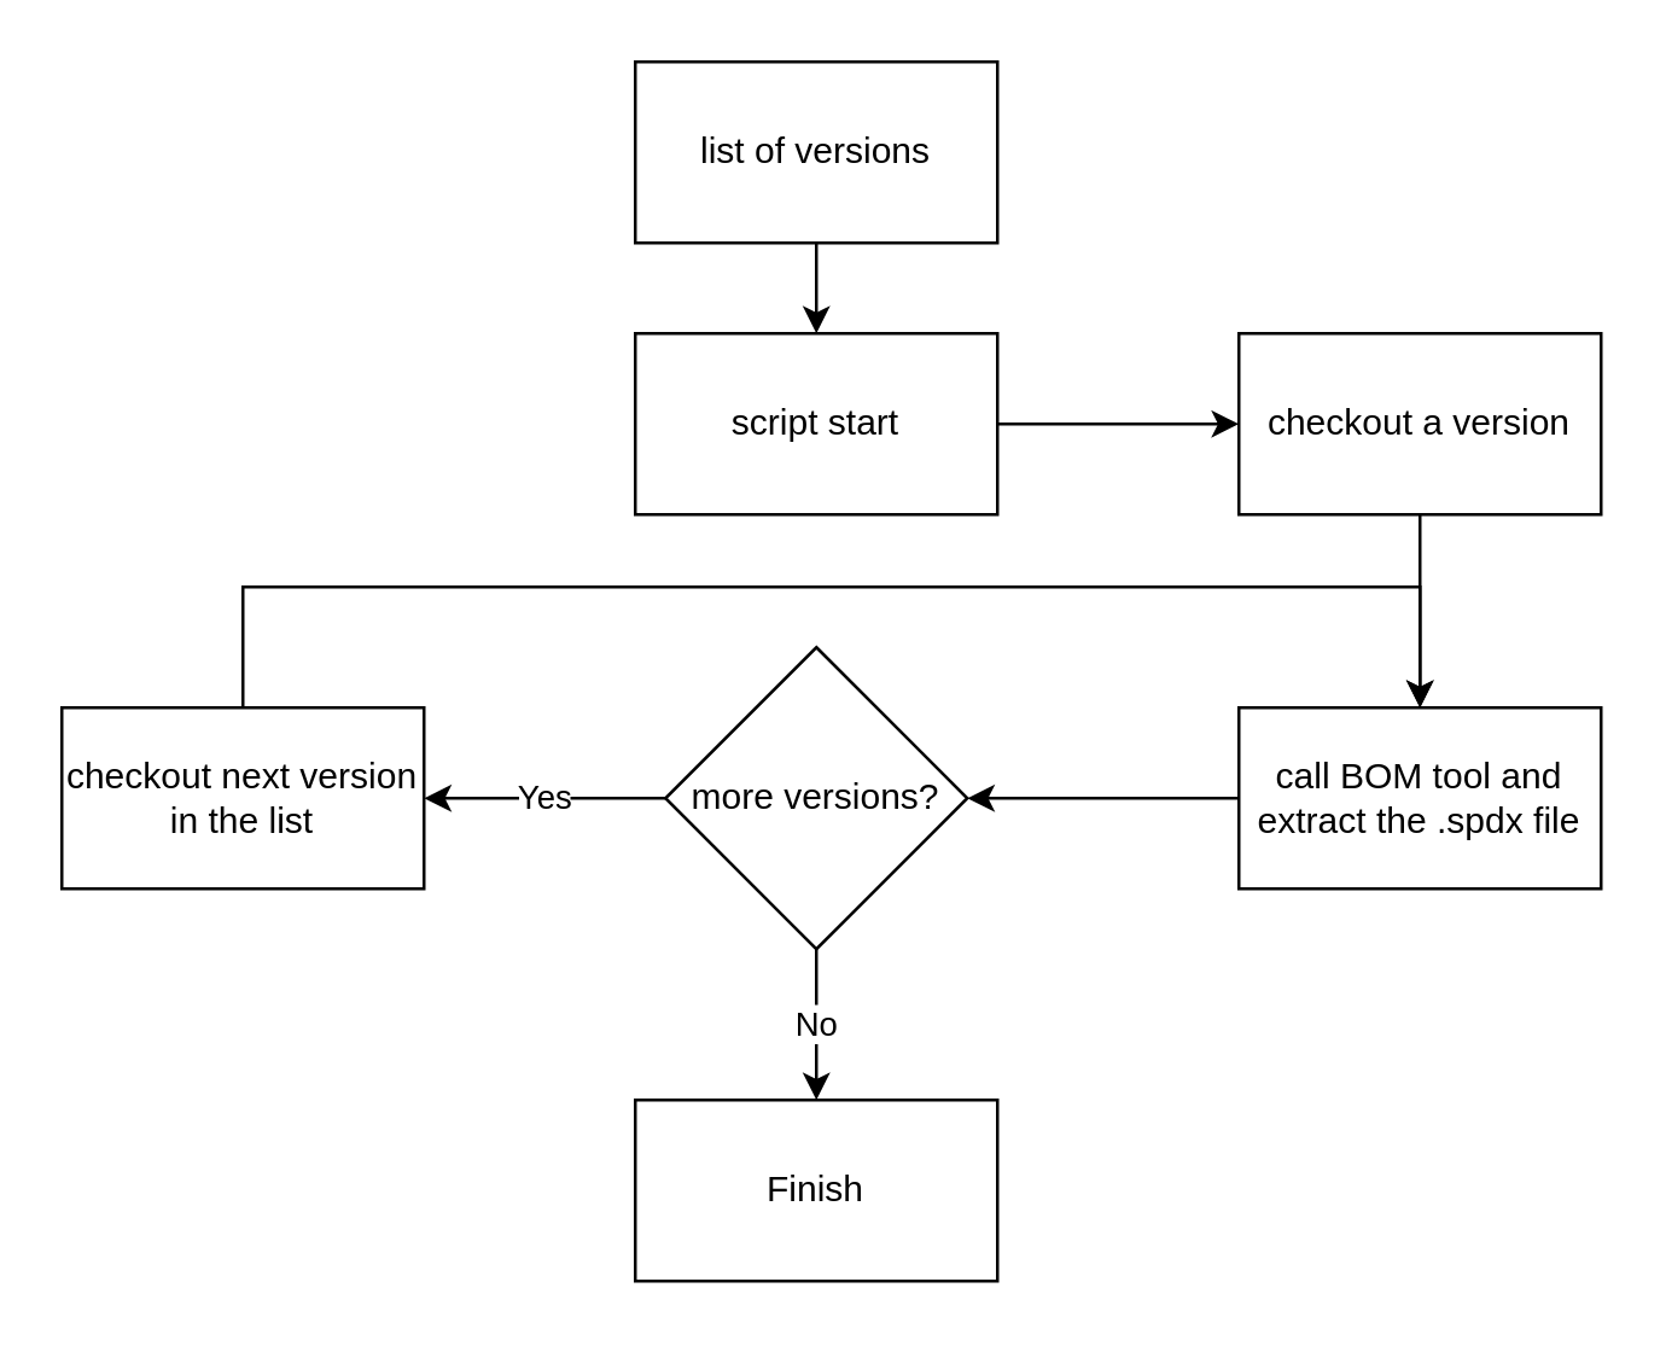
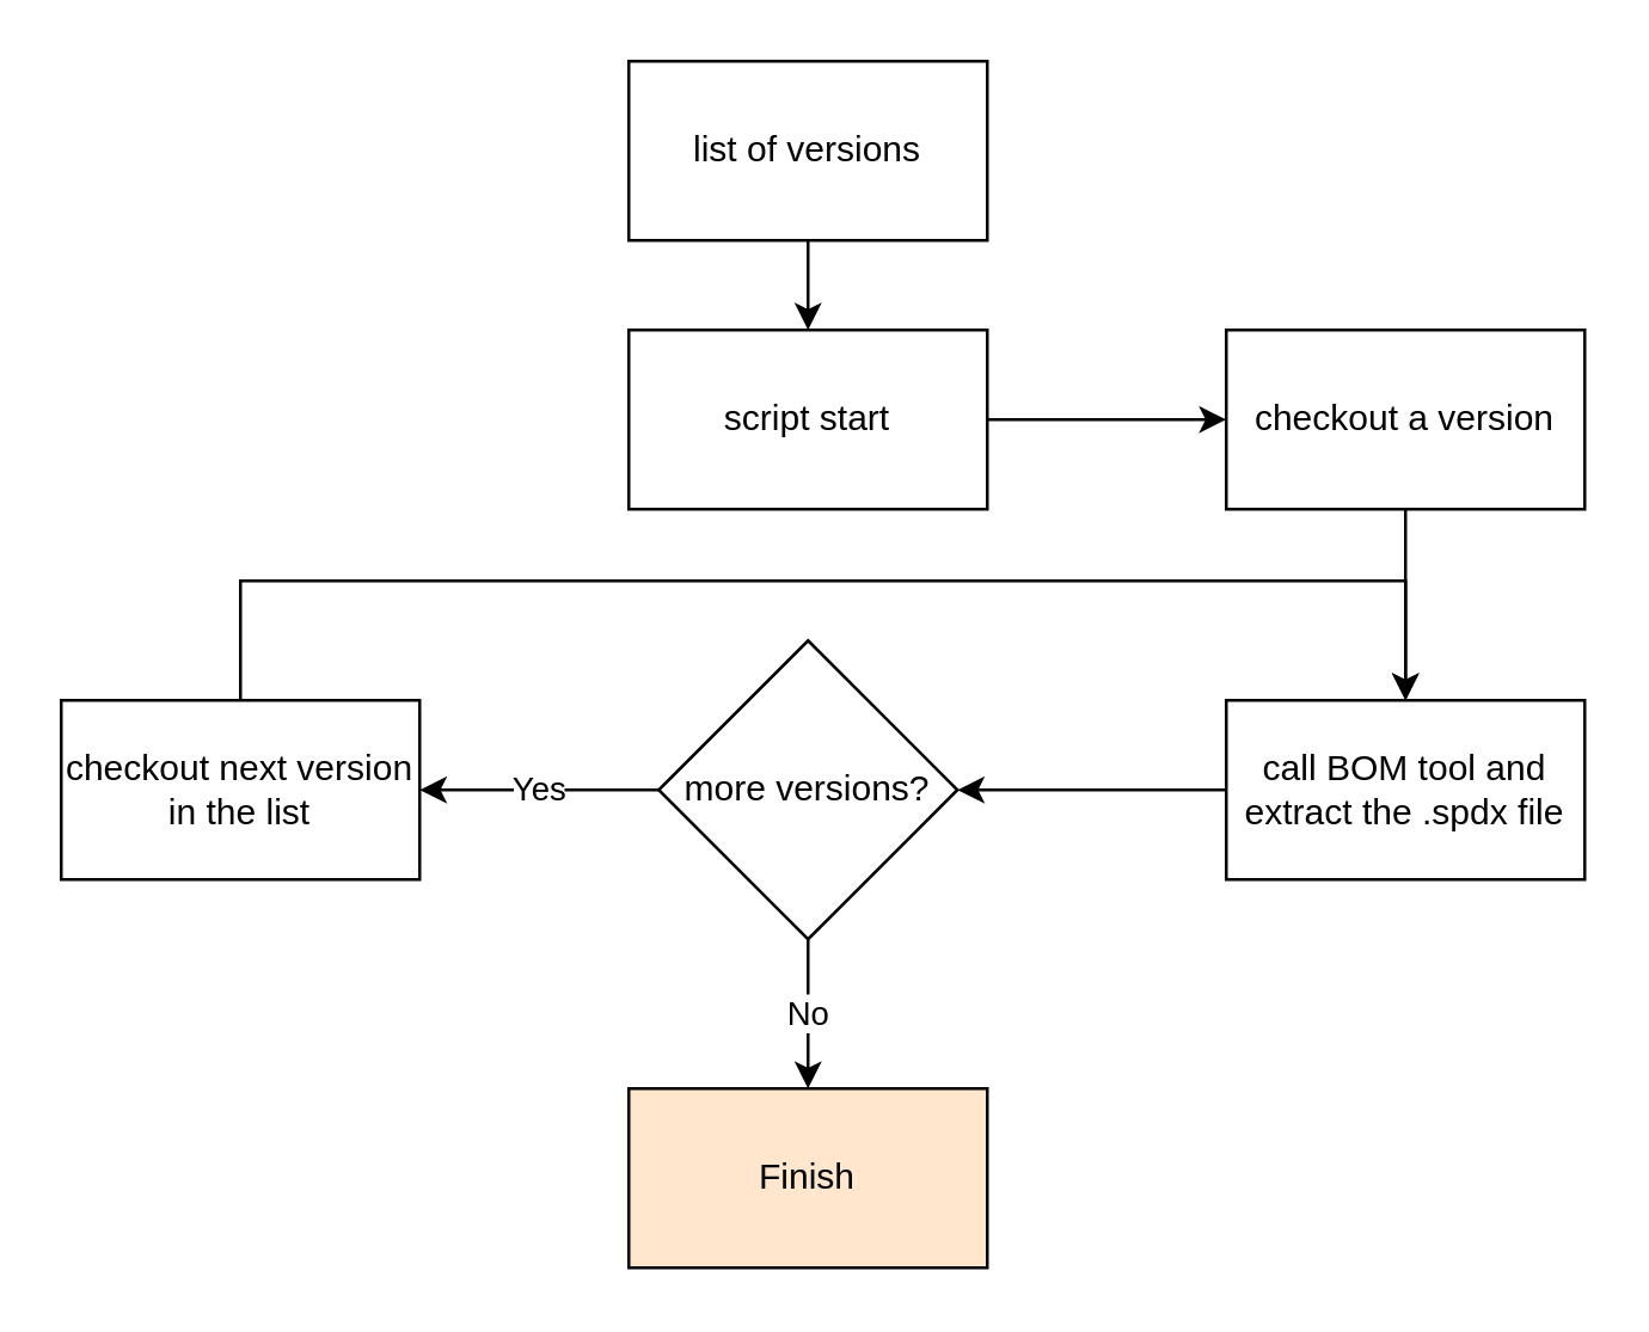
- <mxCell id="15" value="Finish" style="rounded=0;whiteSpace=wrap;html=1;" vertex="1" parent="1"><mxGeometry x="210" y="364" width="120" height="60" as="geometry" /></mxCell>
+ <mxCell id="15" value="Finish" style="rounded=0;whiteSpace=wrap;html=1;fillColor=#ffe6cc;" vertex="1" parent="1"><mxGeometry x="210" y="364" width="120" height="60" as="geometry" /></mxCell>
